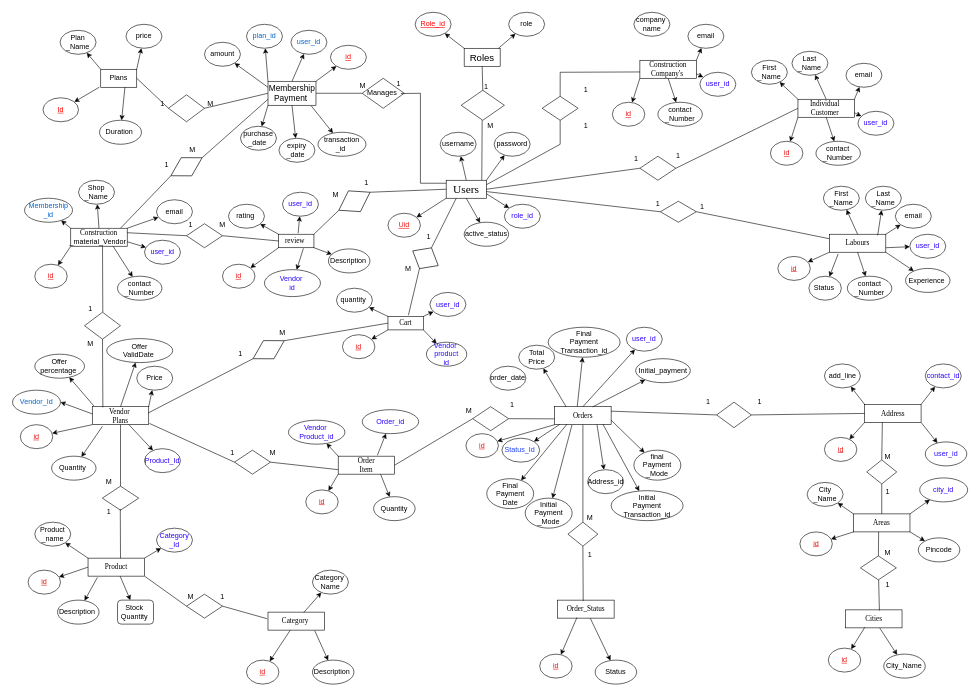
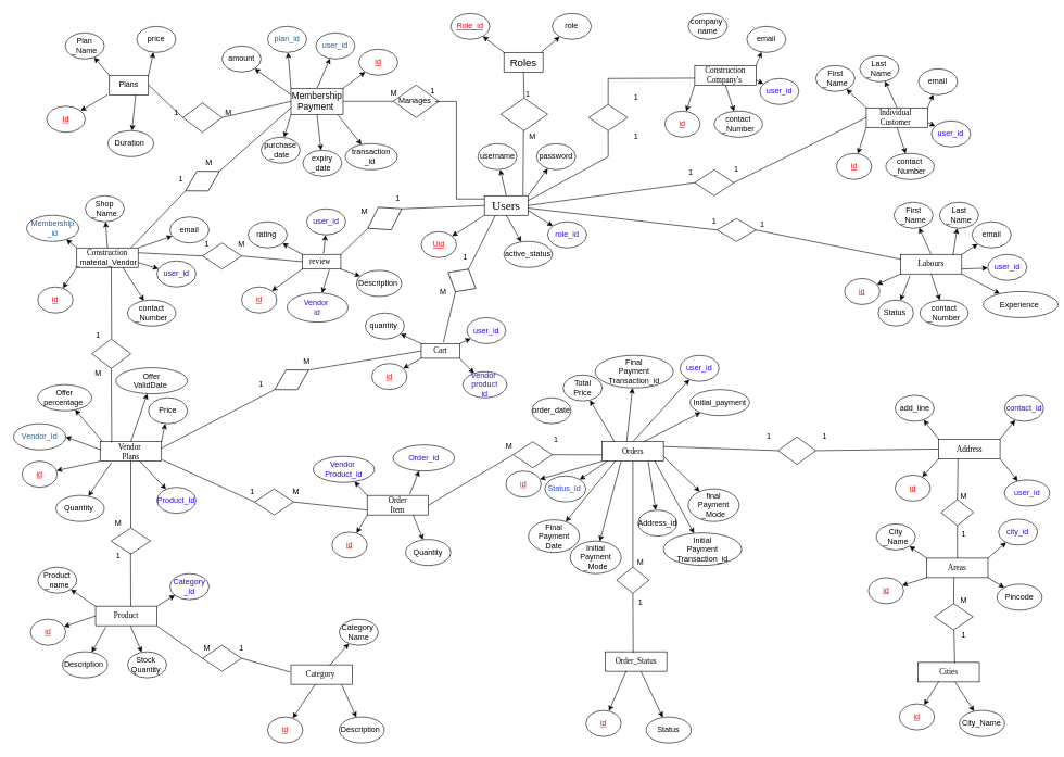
- <mxCell id="80" value="Experience&amp;nbsp;" style="ellipse;whiteSpace=wrap;html=1;" vertex="1" parent="1"><mxGeometry x="1508.81" y="447" width="74.12" height="40" as="geometry" /></mxCell>
+ <mxCell id="80" value="Experience&amp;nbsp;" style="ellipse;whiteSpace=wrap;html=1;" vertex="1" parent="1"><mxGeometry x="1508.81" y="447" width="115" height="40" as="geometry" /></mxCell>
- <mxCell id="230" value="city_id" style="ellipse;whiteSpace=wrap;html=1;fontColor=#2b00ff;" vertex="1" parent="1"><mxGeometry x="1532.33" y="796.25" width="80" height="40" as="geometry" /></mxCell>
+ <mxCell id="230" value="city_id" style="ellipse;whiteSpace=wrap;html=1;fontColor=#2b00ff;" vertex="1" parent="1"><mxGeometry x="1532.33" y="796.25" width="60" height="40" as="geometry" /></mxCell>
- <mxCell id="156" value="Stock&amp;nbsp;&lt;br&gt;Quantity&amp;nbsp;" style="whiteSpace=wrap;html=1;rounded=1;" vertex="1" parent="1"><mxGeometry x="195" y="1000" width="60" height="40" as="geometry" /></mxCell>
+ <mxCell id="156" value="Stock&amp;nbsp;&lt;br&gt;Quantity&amp;nbsp;" style="ellipse;whiteSpace=wrap;html=1;" vertex="1" parent="1"><mxGeometry x="195" y="1000" width="60" height="40" as="geometry" /></mxCell>
